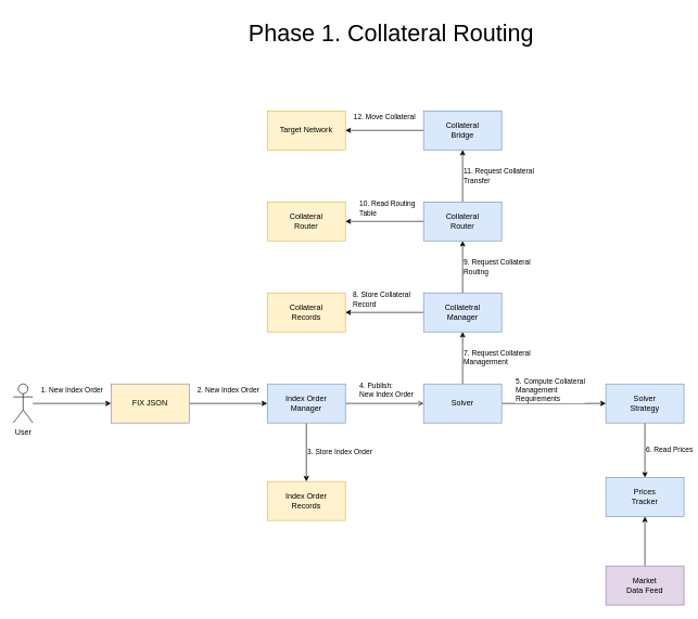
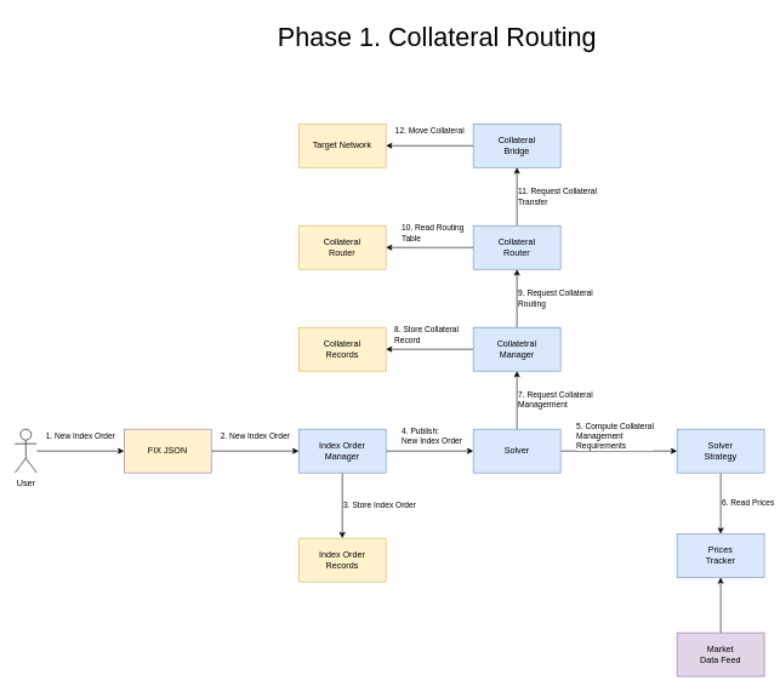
- <mxCell id="2" value="4. Publish:&lt;div&gt;New Index Order&lt;/div&gt;" style="edgeStyle=orthogonalEdgeStyle;rounded=0;orthogonalLoop=1;jettySize=auto;html=1;align=left;endArrow=open;" edge="1" parent="1" source="4" target="9"><mxGeometry x="-0.667" y="20" relative="1" as="geometry"><mxPoint as="offset" /></mxGeometry></mxCell>
+ <mxCell id="2" value="4. Publish:&lt;div&gt;New Index Order&lt;/div&gt;" style="edgeStyle=orthogonalEdgeStyle;rounded=0;orthogonalLoop=1;jettySize=auto;html=1;align=left;" edge="1" parent="1" source="4" target="9"><mxGeometry x="-0.667" y="20" relative="1" as="geometry"><mxPoint as="offset" /></mxGeometry></mxCell>
